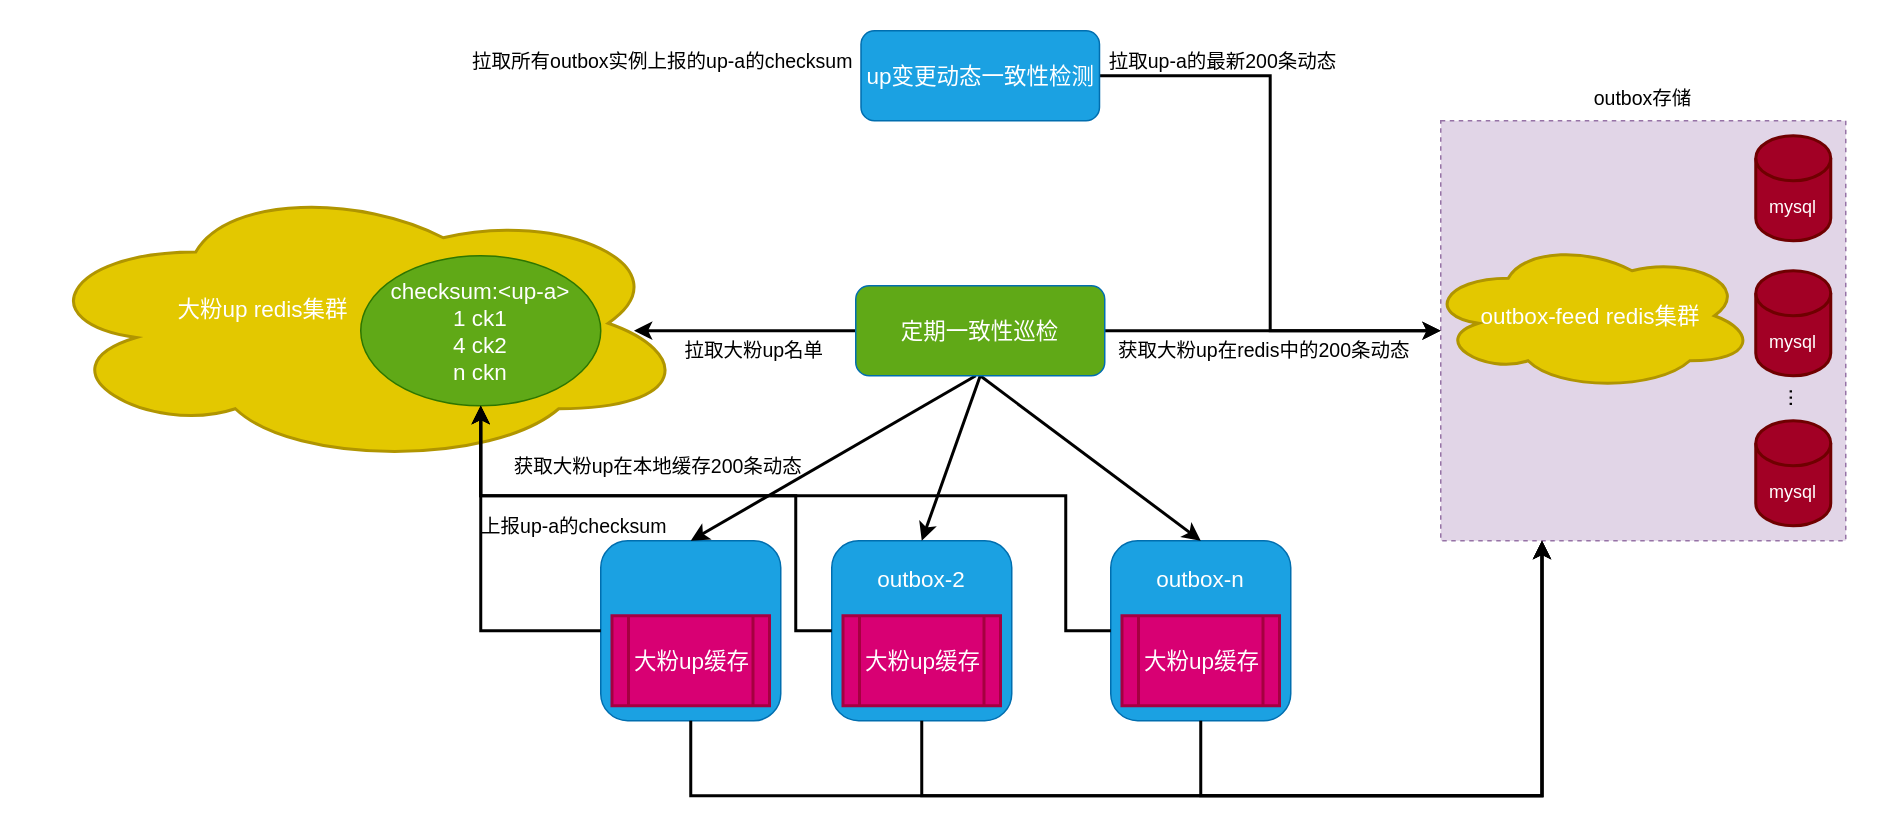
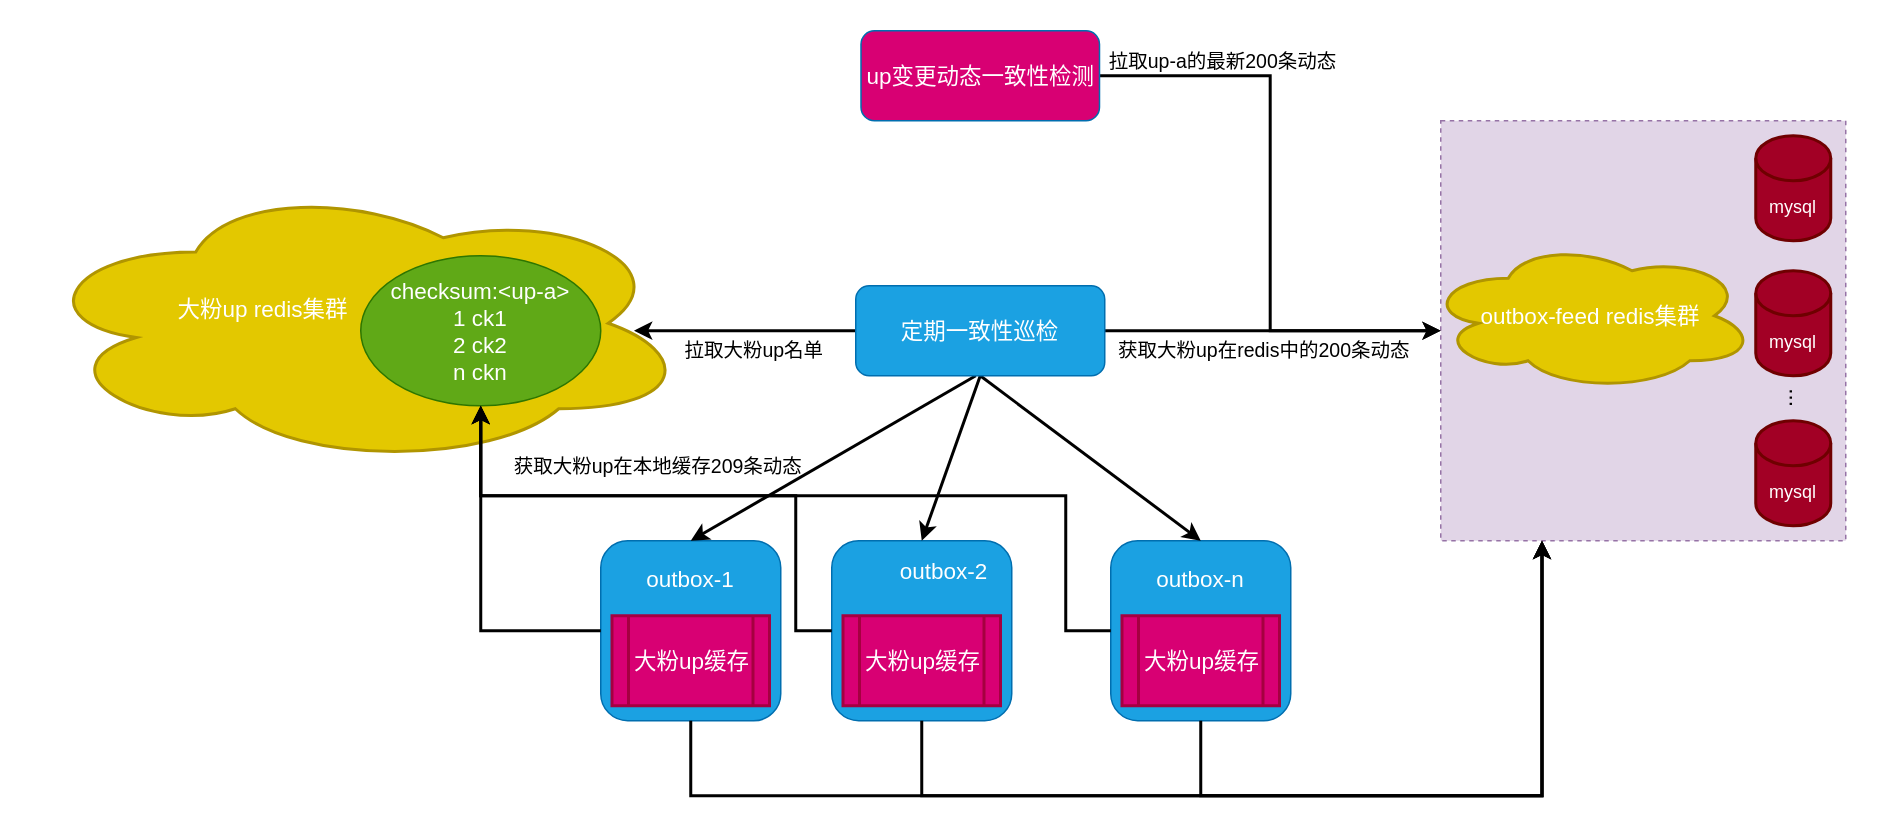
- <mxCell id="35" value="&lt;font style=&quot;font-size: 13px;&quot;&gt;拉取所有outbox实例上报的up-a的checksum&lt;/font&gt;" style="text;strokeColor=none;align=center;fillColor=none;html=1;verticalAlign=middle;whiteSpace=wrap;rounded=0;" vertex="1" parent="1"><mxGeometry x="309" y="30" width="264.5" height="20" as="geometry" /></mxCell>
- <mxCell id="23" value="&lt;span style=&quot;font-size: 15px;&quot;&gt;up变更动态一致性检测&lt;/span&gt;" style="rounded=1;whiteSpace=wrap;html=1;fillColor=#1ba1e2;fontColor=#ffffff;strokeColor=#006EAF;" vertex="1" parent="1"><mxGeometry x="573.5" y="20" width="159" height="60" as="geometry" /></mxCell>
+ <mxCell id="23" value="&lt;span style=&quot;font-size: 15px;&quot;&gt;up变更动态一致性检测&lt;/span&gt;" style="rounded=1;whiteSpace=wrap;html=1;fillColor=#d80073;fontColor=#ffffff;strokeColor=#006EAF;" vertex="1" parent="1"><mxGeometry x="573.5" y="20" width="159" height="60" as="geometry" /></mxCell>
- <mxCell id="21" value="&lt;font style=&quot;font-size: 13px;&quot;&gt;outbox存储&lt;/font&gt;" style="text;strokeColor=none;align=center;fillColor=none;html=1;verticalAlign=middle;whiteSpace=wrap;rounded=0;" vertex="1" parent="14"><mxGeometry x="105" width="80" height="30" as="geometry" /></mxCell>
- <mxCell id="31" value="&lt;font style=&quot;font-size: 15px;&quot;&gt;checksum:&amp;lt;up-a&amp;gt;&lt;br&gt;1 ck1&lt;br&gt;4 ck2&lt;br&gt;n ckn&lt;/font&gt;" style="ellipse;whiteSpace=wrap;html=1;fillColor=#60a917;fontColor=#ffffff;strokeColor=#2D7600;" vertex="1" parent="1"><mxGeometry x="240" y="170" width="160" height="100" as="geometry" /></mxCell>
+ <mxCell id="31" value="&lt;font style=&quot;font-size: 15px;&quot;&gt;checksum:&amp;lt;up-a&amp;gt;&lt;br&gt;1 ck1&lt;br&gt;2 ck2&lt;br&gt;n ckn&lt;/font&gt;" style="ellipse;whiteSpace=wrap;html=1;fillColor=#60a917;fontColor=#ffffff;strokeColor=#2D7600;" vertex="1" parent="1"><mxGeometry x="240" y="170" width="160" height="100" as="geometry" /></mxCell>
- <mxCell id="29" value="&lt;span style=&quot;font-size: 15px;&quot;&gt;定期一致性巡检&lt;/span&gt;" style="rounded=1;whiteSpace=wrap;html=1;fillColor=#60a917;fontColor=#ffffff;strokeColor=#006EAF;" vertex="1" parent="1"><mxGeometry x="570" y="190" width="166" height="60" as="geometry" /></mxCell>
+ <mxCell id="29" value="&lt;span style=&quot;font-size: 15px;&quot;&gt;定期一致性巡检&lt;/span&gt;" style="rounded=1;whiteSpace=wrap;html=1;fillColor=#1ba1e2;fontColor=#ffffff;strokeColor=#006EAF;" vertex="1" parent="1"><mxGeometry x="570" y="190" width="166" height="60" as="geometry" /></mxCell>
- <mxCell id="37" value="&lt;span style=&quot;font-size: 13px;&quot;&gt;获取大粉up在本地缓存200条动态&lt;/span&gt;" style="text;strokeColor=none;align=center;fillColor=none;html=1;verticalAlign=middle;whiteSpace=wrap;rounded=0;strokeWidth=2;" vertex="1" parent="1"><mxGeometry x="305.5" y="300" width="264.5" height="20" as="geometry" /></mxCell>
+ <mxCell id="37" value="&lt;span style=&quot;font-size: 13px;&quot;&gt;获取大粉up在本地缓存209条动态&lt;/span&gt;" style="text;strokeColor=none;align=center;fillColor=none;html=1;verticalAlign=middle;whiteSpace=wrap;rounded=0;strokeWidth=2;" vertex="1" parent="1"><mxGeometry x="305.5" y="300" width="264.5" height="20" as="geometry" /></mxCell>
- <mxCell id="44" value="&lt;span style=&quot;font-size: 13px;&quot;&gt;上报up-a的checksum&lt;/span&gt;" style="text;strokeColor=none;align=center;fillColor=none;html=1;verticalAlign=middle;whiteSpace=wrap;rounded=0;strokeWidth=2;" vertex="1" parent="1"><mxGeometry x="250" y="340" width="264.5" height="20" as="geometry" /></mxCell>
+ <mxCell id="5" value="&lt;font color=&quot;#ffffff&quot; style=&quot;font-size: 15px;&quot;&gt;outbox-1&lt;/font&gt;" style="text;strokeColor=none;align=center;fillColor=none;html=1;verticalAlign=middle;whiteSpace=wrap;rounded=0;" vertex="1" parent="2"><mxGeometry x="25" y="10" width="70" height="30" as="geometry" /></mxCell>
- <mxCell id="9" value="&lt;font color=&quot;#ffffff&quot; style=&quot;font-size: 15px;&quot;&gt;outbox-2&lt;/font&gt;" style="text;strokeColor=none;align=center;fillColor=none;html=1;verticalAlign=middle;whiteSpace=wrap;rounded=0;" vertex="1" parent="6"><mxGeometry x="25" y="10" width="70" height="30" as="geometry" /></mxCell>
+ <mxCell id="9" value="&lt;font color=&quot;#ffffff&quot; style=&quot;font-size: 15px;&quot;&gt;outbox-2&lt;/font&gt;" style="text;strokeColor=none;align=center;fillColor=none;html=1;verticalAlign=middle;whiteSpace=wrap;rounded=0;" vertex="1" parent="6"><mxGeometry x="40" y="5" width="70" height="30" as="geometry" /></mxCell>
